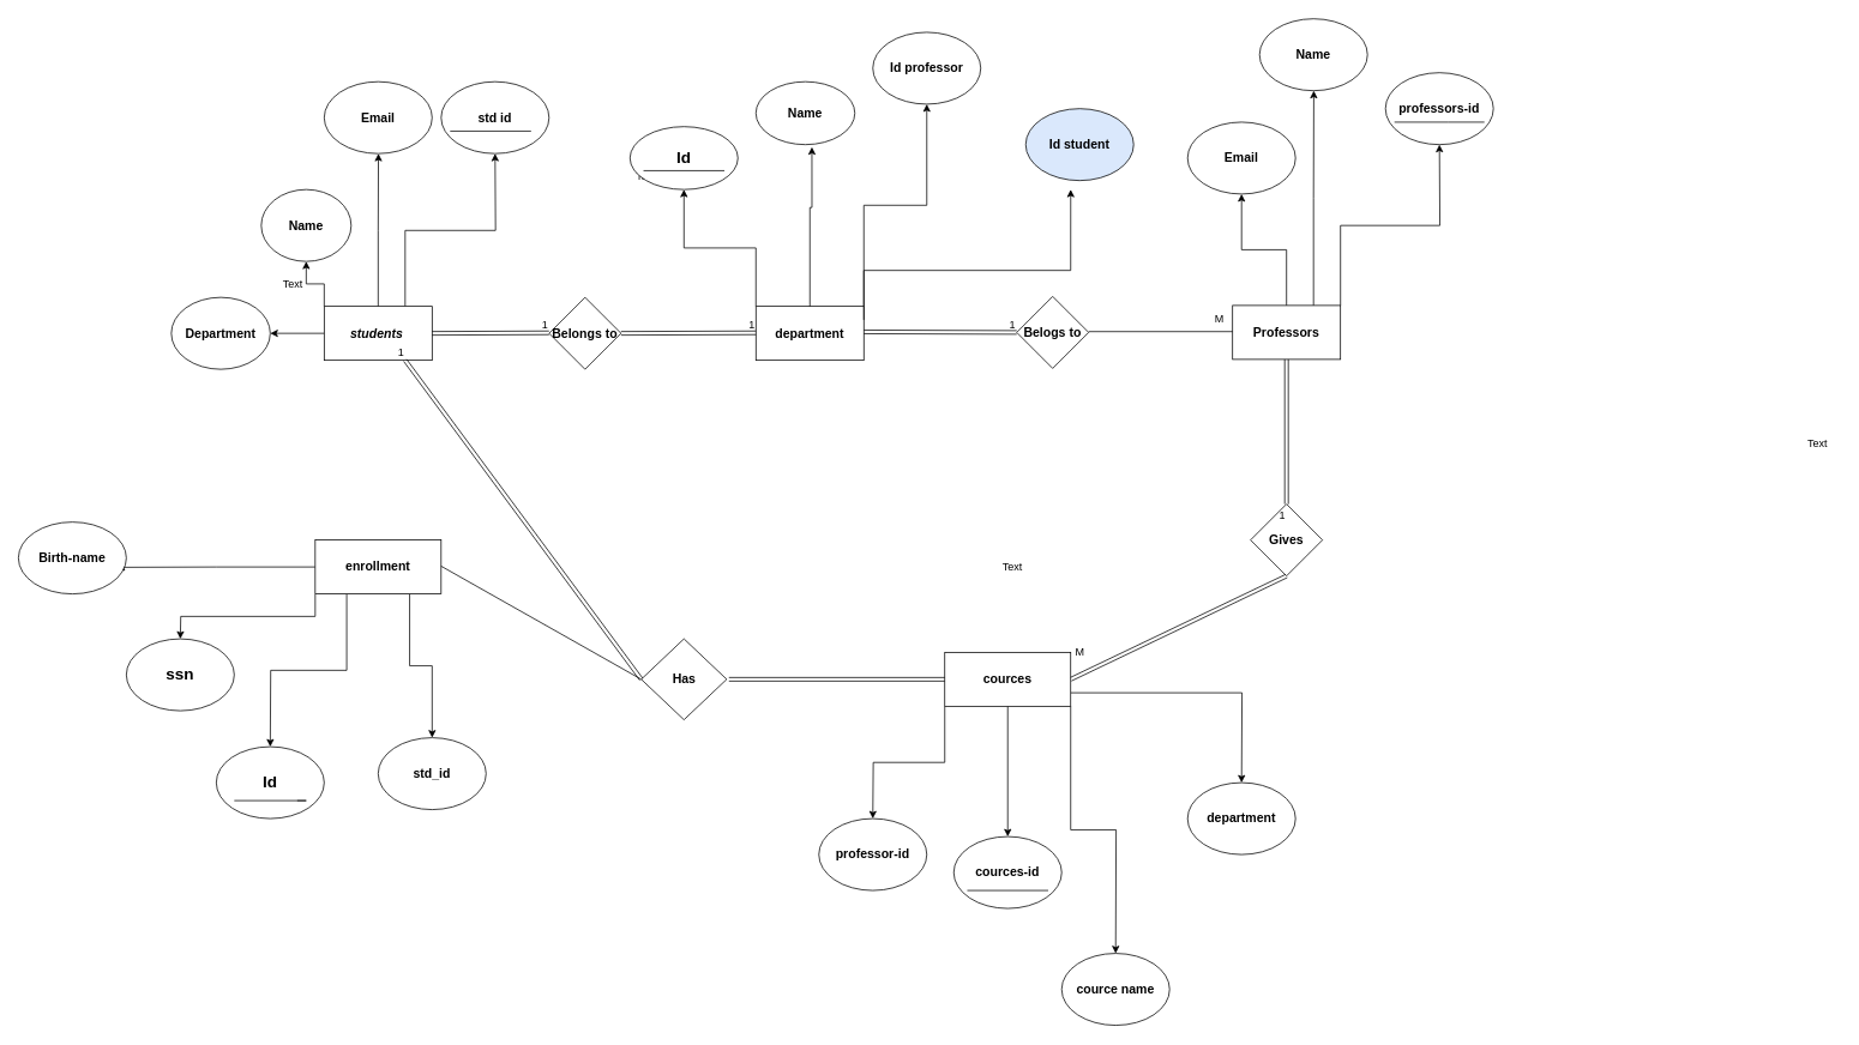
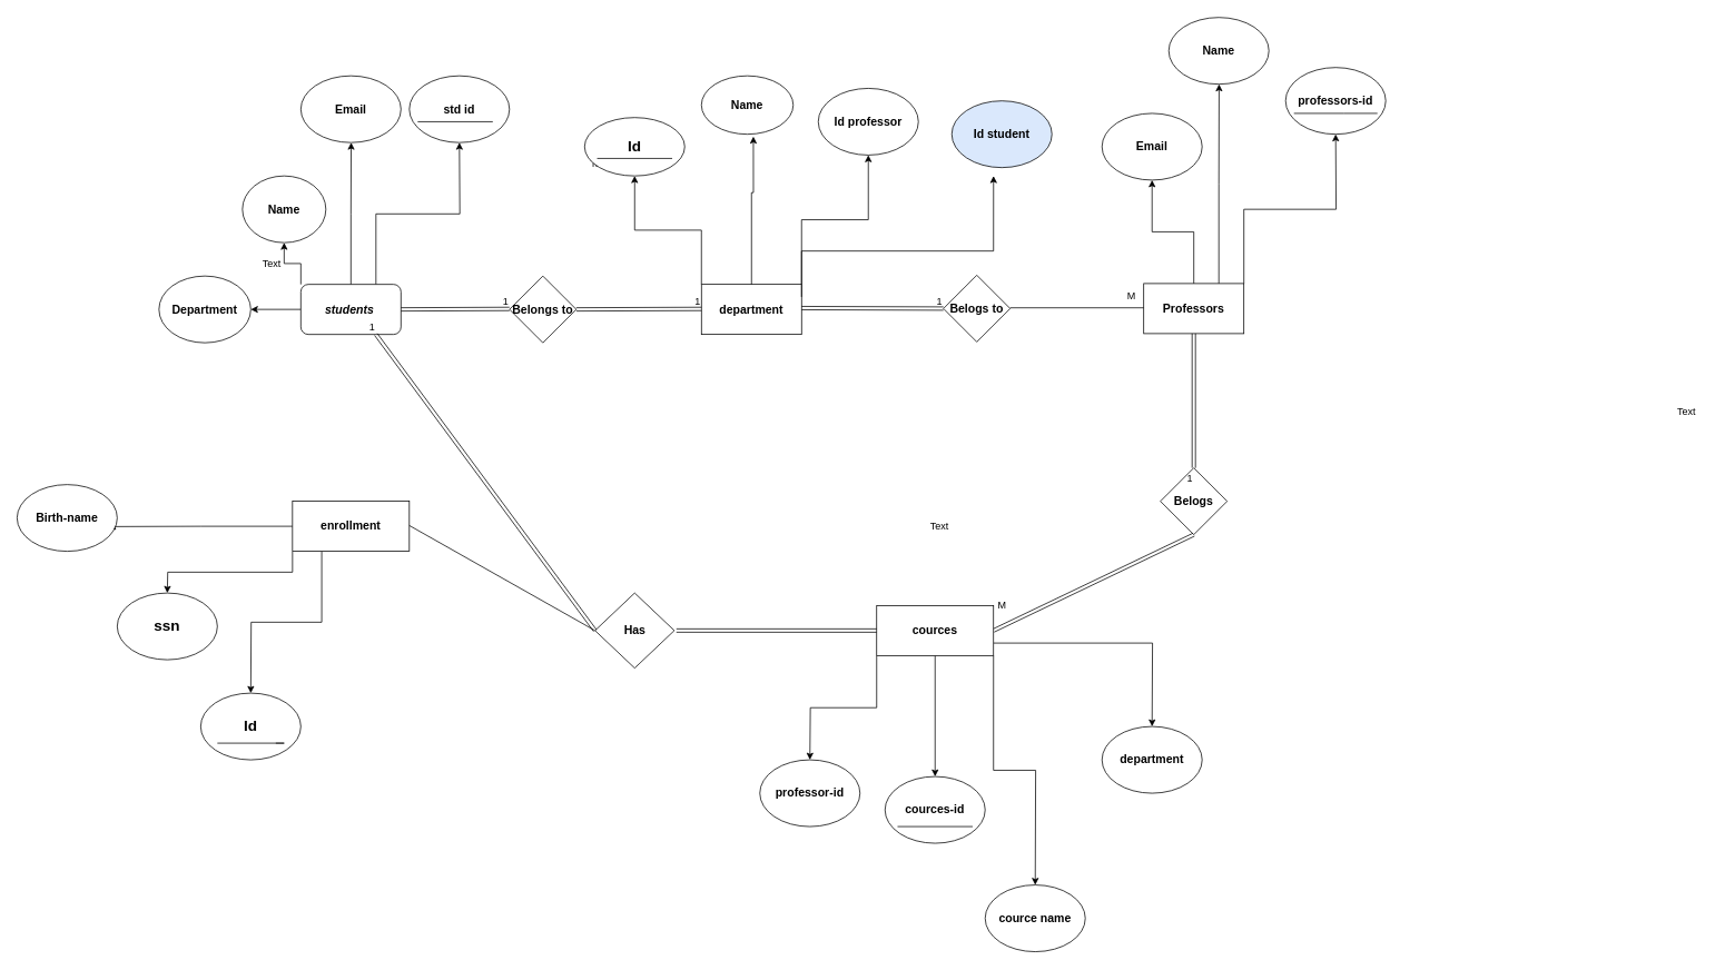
- <mxCell id="22" value="&lt;h3&gt;Id professor&lt;/h3&gt;" style="ellipse;whiteSpace=wrap;html=1;" parent="1" vertex="1"><mxGeometry x="970" y="35" width="120" height="80" as="geometry" /></mxCell>
+ <mxCell id="22" value="&lt;h3&gt;Id professor&lt;/h3&gt;" style="ellipse;whiteSpace=wrap;html=1;" parent="1" vertex="1"><mxGeometry x="980" y="105" width="120" height="80" as="geometry" /></mxCell>
- <mxCell id="11" value="&lt;h3&gt;&lt;b&gt;&amp;nbsp; &amp;nbsp; &amp;nbsp; &amp;nbsp;students&lt;/b&gt;&lt;/h3&gt;" style="rounded=0;whiteSpace=wrap;html=1;align=left;fontStyle=2" parent="1" vertex="1"><mxGeometry x="360" y="340" width="120" height="60" as="geometry" /></mxCell>
+ <mxCell id="11" value="&lt;h3&gt;&lt;b&gt;&amp;nbsp; &amp;nbsp; &amp;nbsp; &amp;nbsp;students&lt;/b&gt;&lt;/h3&gt;" style="whiteSpace=wrap;html=1;align=left;fontStyle=2;rounded=1;" parent="1" vertex="1"><mxGeometry x="360" y="340" width="120" height="60" as="geometry" /></mxCell>
- <mxCell id="49" value="&lt;h3&gt;Gives&lt;/h3&gt;" style="rhombus;whiteSpace=wrap;html=1;" parent="1" vertex="1"><mxGeometry x="1390" y="560" width="80" height="80" as="geometry" /></mxCell>
+ <mxCell id="49" value="&lt;h3&gt;Belogs&lt;/h3&gt;" style="rhombus;whiteSpace=wrap;html=1;" parent="1" vertex="1"><mxGeometry x="1390" y="560" width="80" height="80" as="geometry" /></mxCell>
- <mxCell id="4" style="edgeStyle=orthogonalEdgeStyle;rounded=0;orthogonalLoop=1;jettySize=auto;html=1;exitX=0.75;exitY=1;exitDx=0;exitDy=0;entryX=0.5;entryY=0;entryDx=0;entryDy=0;" parent="1" source="6" target="66" edge="1"><mxGeometry relative="1" as="geometry" /></mxCell>
- <mxCell id="66" value="&lt;h3&gt;std_id&lt;/h3&gt;" style="ellipse;whiteSpace=wrap;html=1;" parent="1" vertex="1"><mxGeometry x="420" y="820" width="120" height="80" as="geometry" /></mxCell>
